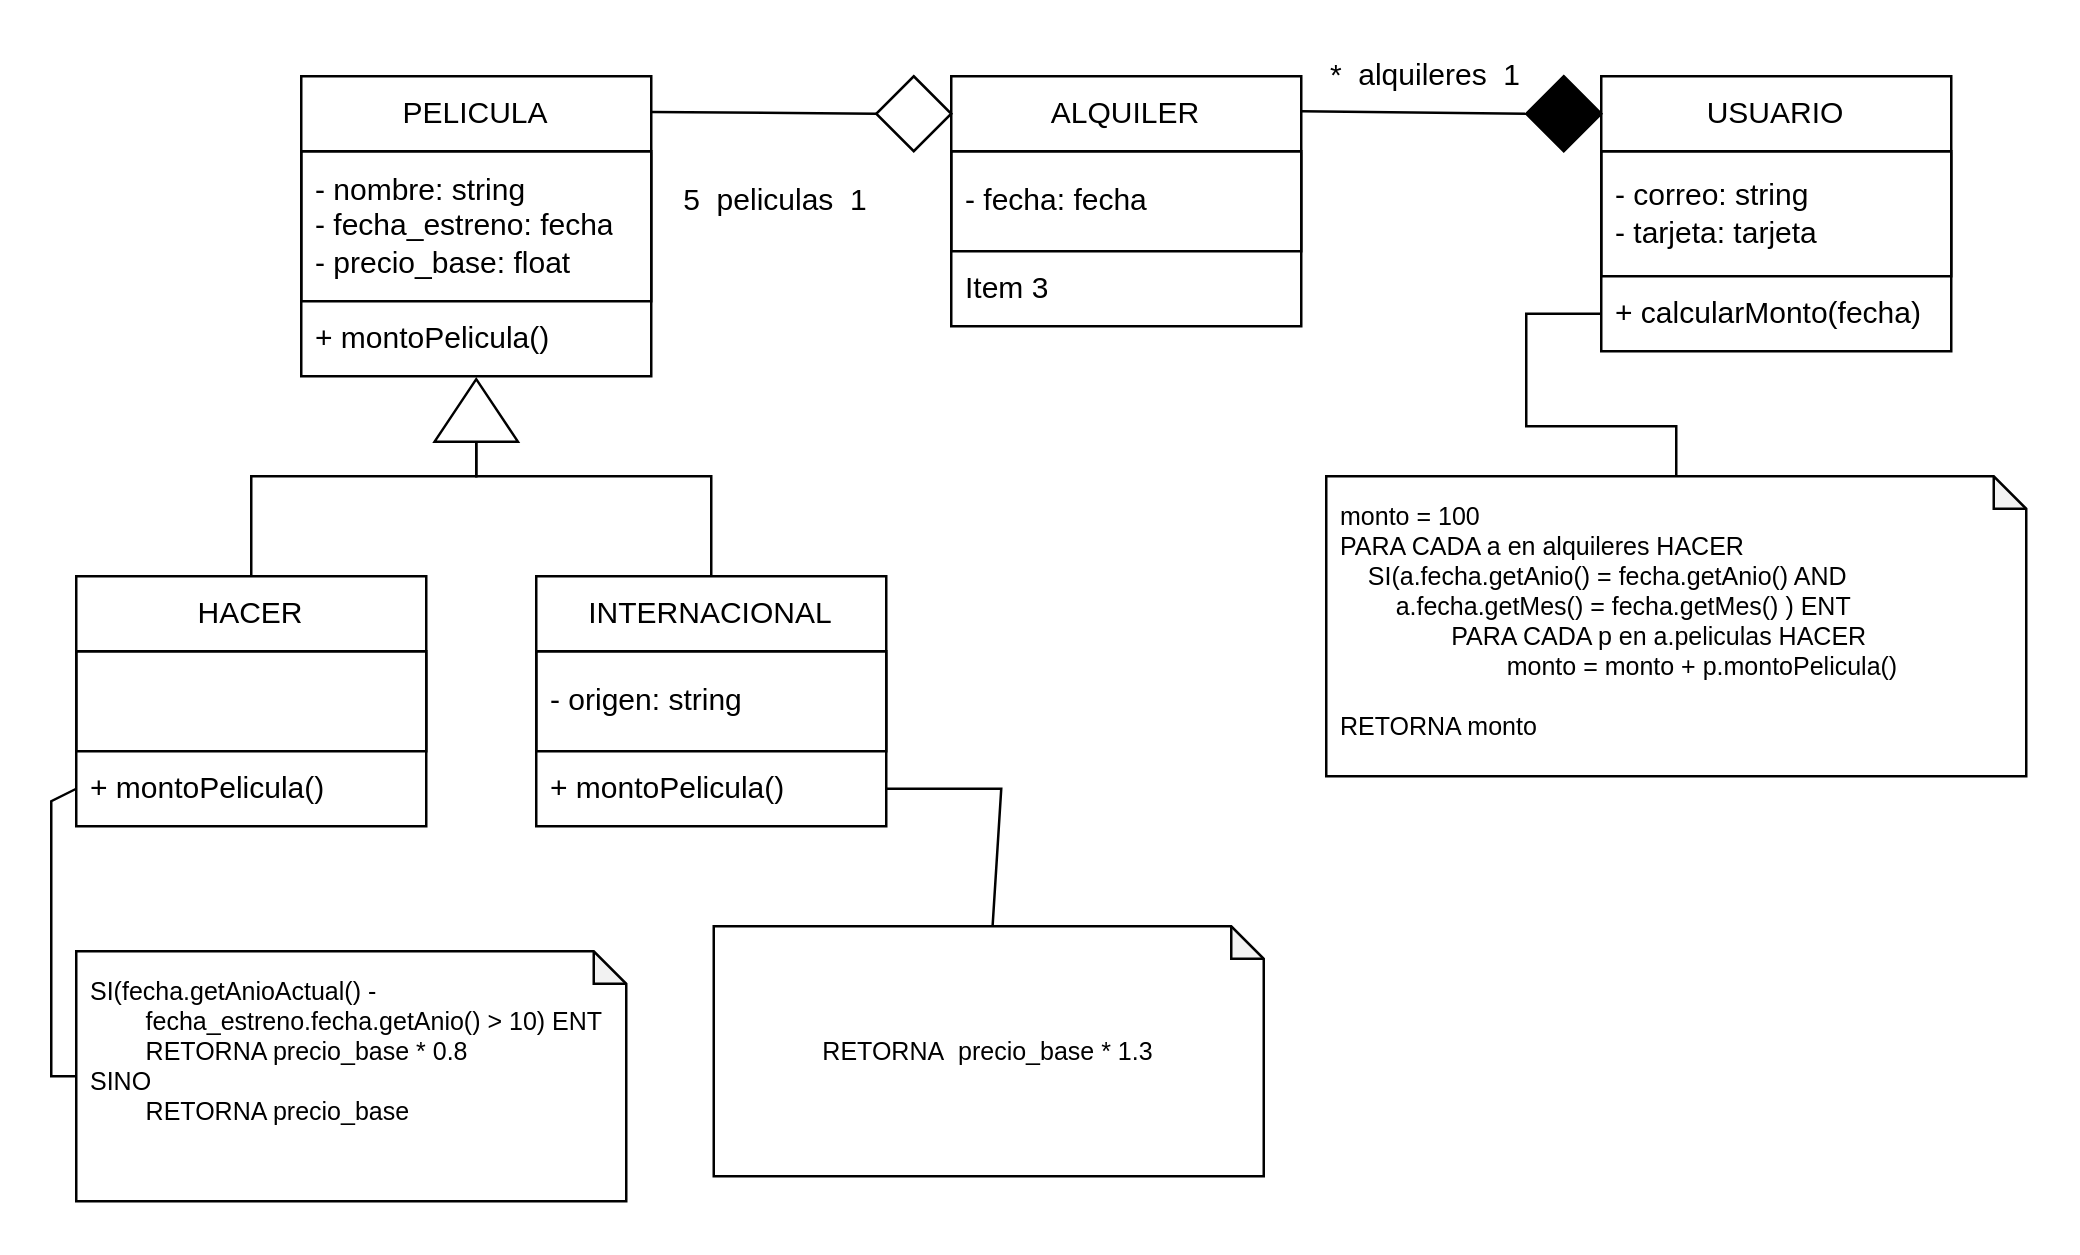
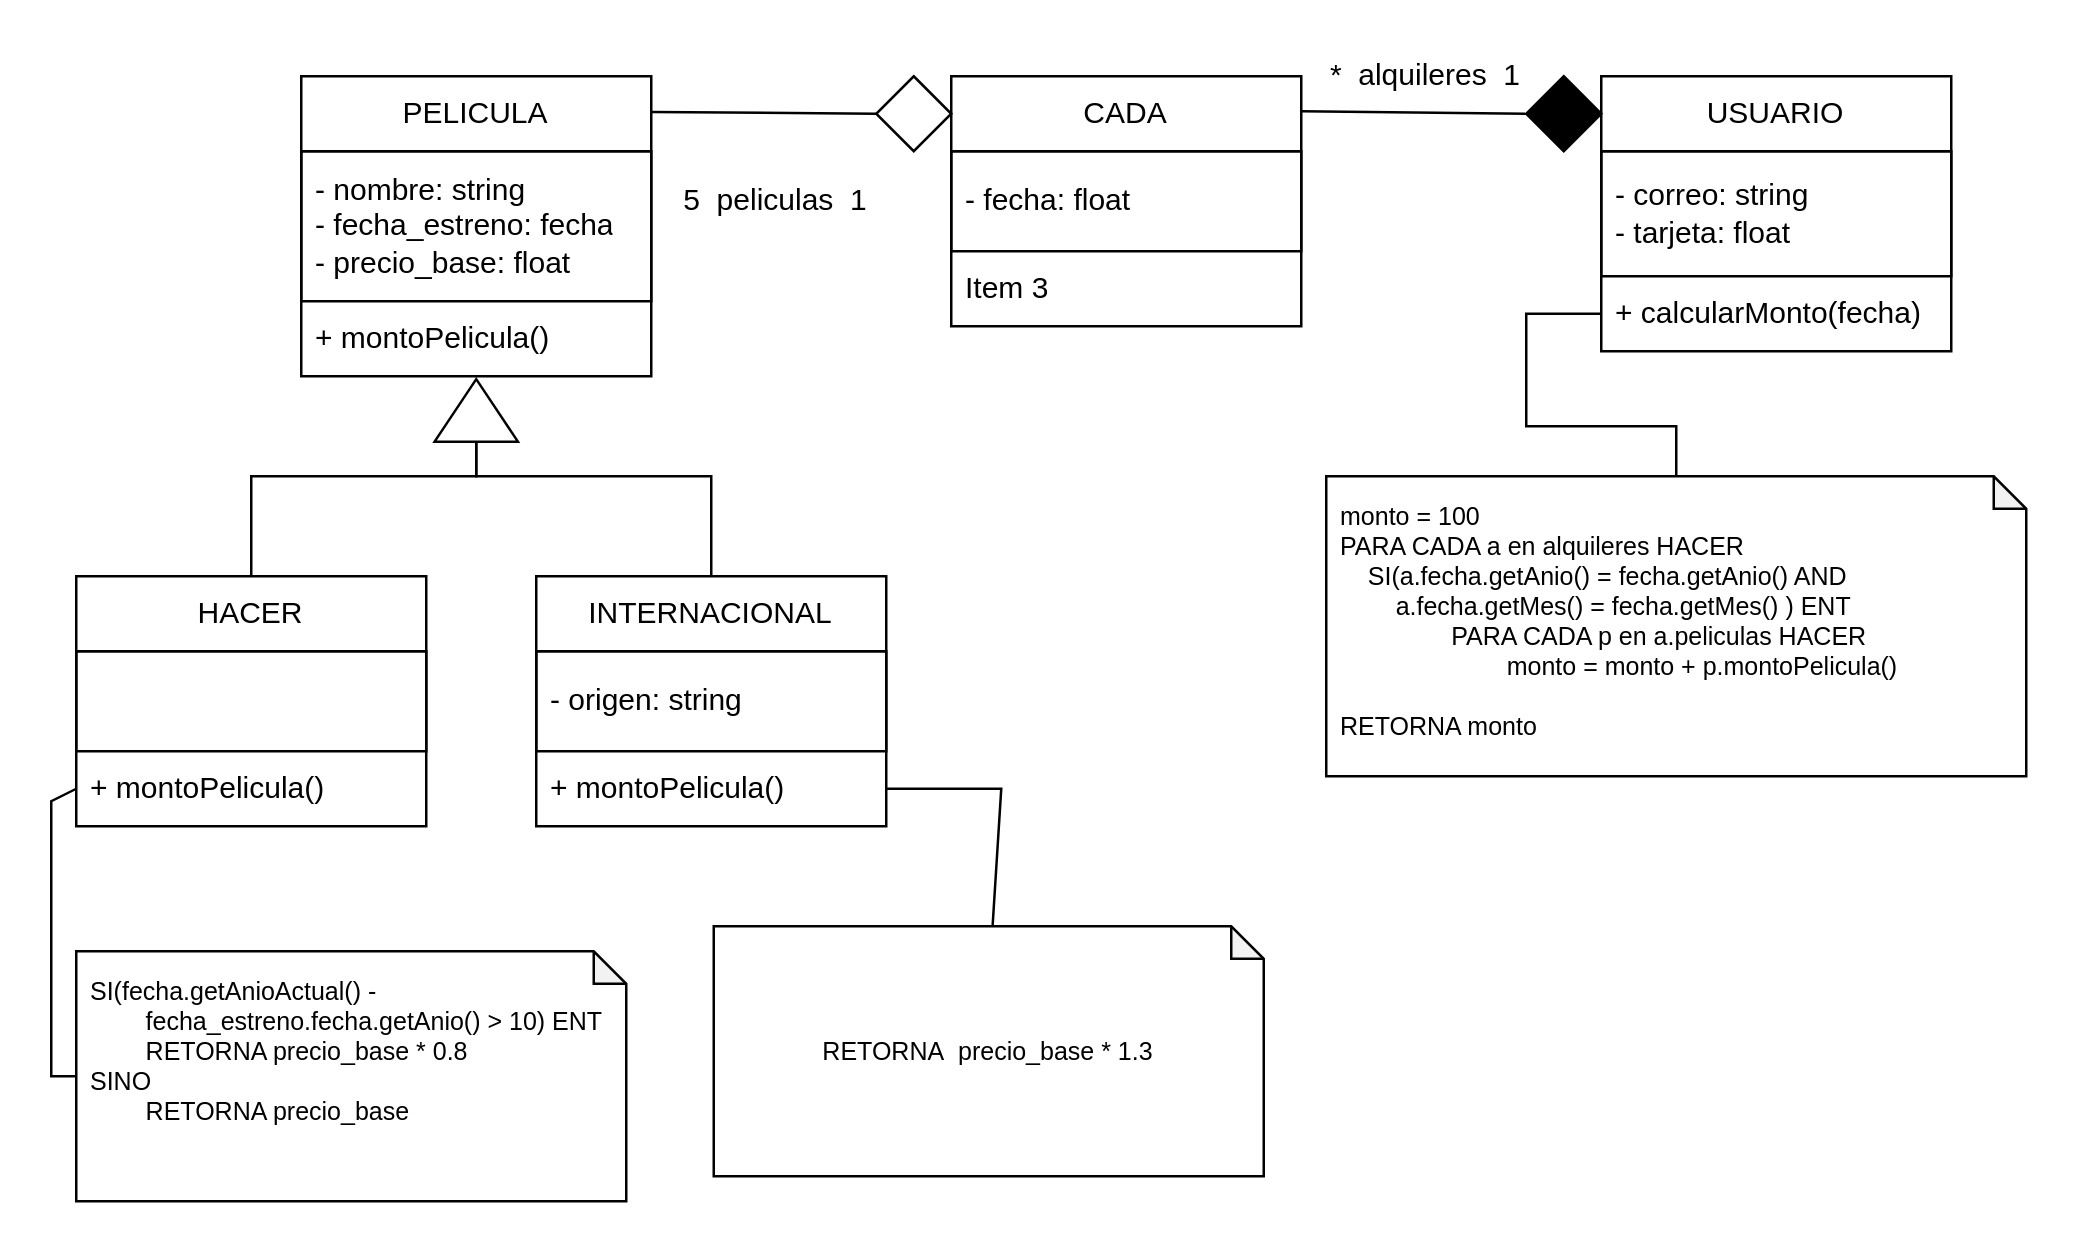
- <mxCell id="5" value="ALQUILER" style="swimlane;fontStyle=0;childLayout=stackLayout;horizontal=1;startSize=30;horizontalStack=0;resizeParent=1;resizeParentMax=0;resizeLast=0;collapsible=1;marginBottom=0;whiteSpace=wrap;html=1;" vertex="1" parent="1"><mxGeometry x="380" y="30" width="140" height="100" as="geometry" /></mxCell>
+ <mxCell id="5" value="CADA" style="swimlane;fontStyle=0;childLayout=stackLayout;horizontal=1;startSize=30;horizontalStack=0;resizeParent=1;resizeParentMax=0;resizeLast=0;collapsible=1;marginBottom=0;whiteSpace=wrap;html=1;" vertex="1" parent="1"><mxGeometry x="380" y="30" width="140" height="100" as="geometry" /></mxCell>
- <mxCell id="6" value="- fecha: fecha" style="text;strokeColor=default;fillColor=none;align=left;verticalAlign=middle;spacingLeft=4;spacingRight=4;overflow=hidden;points=[[0,0.5],[1,0.5]];portConstraint=eastwest;rotatable=0;whiteSpace=wrap;html=1;" vertex="1" parent="5"><mxGeometry y="30" width="140" height="40" as="geometry" /></mxCell>
+ <mxCell id="6" value="- fecha: float" style="text;strokeColor=default;fillColor=none;align=left;verticalAlign=middle;spacingLeft=4;spacingRight=4;overflow=hidden;points=[[0,0.5],[1,0.5]];portConstraint=eastwest;rotatable=0;whiteSpace=wrap;html=1;" vertex="1" parent="5"><mxGeometry y="30" width="140" height="40" as="geometry" /></mxCell>
- <mxCell id="9" value="- correo: string&lt;br&gt;- tarjeta: tarjeta" style="text;strokeColor=default;fillColor=none;align=left;verticalAlign=middle;spacingLeft=4;spacingRight=4;overflow=hidden;points=[[0,0.5],[1,0.5]];portConstraint=eastwest;rotatable=0;whiteSpace=wrap;html=1;" vertex="1" parent="8"><mxGeometry y="30" width="140" height="50" as="geometry" /></mxCell>
+ <mxCell id="9" value="- correo: string&lt;br&gt;- tarjeta: float" style="text;strokeColor=default;fillColor=none;align=left;verticalAlign=middle;spacingLeft=4;spacingRight=4;overflow=hidden;points=[[0,0.5],[1,0.5]];portConstraint=eastwest;rotatable=0;whiteSpace=wrap;html=1;" vertex="1" parent="8"><mxGeometry y="30" width="140" height="50" as="geometry" /></mxCell>
